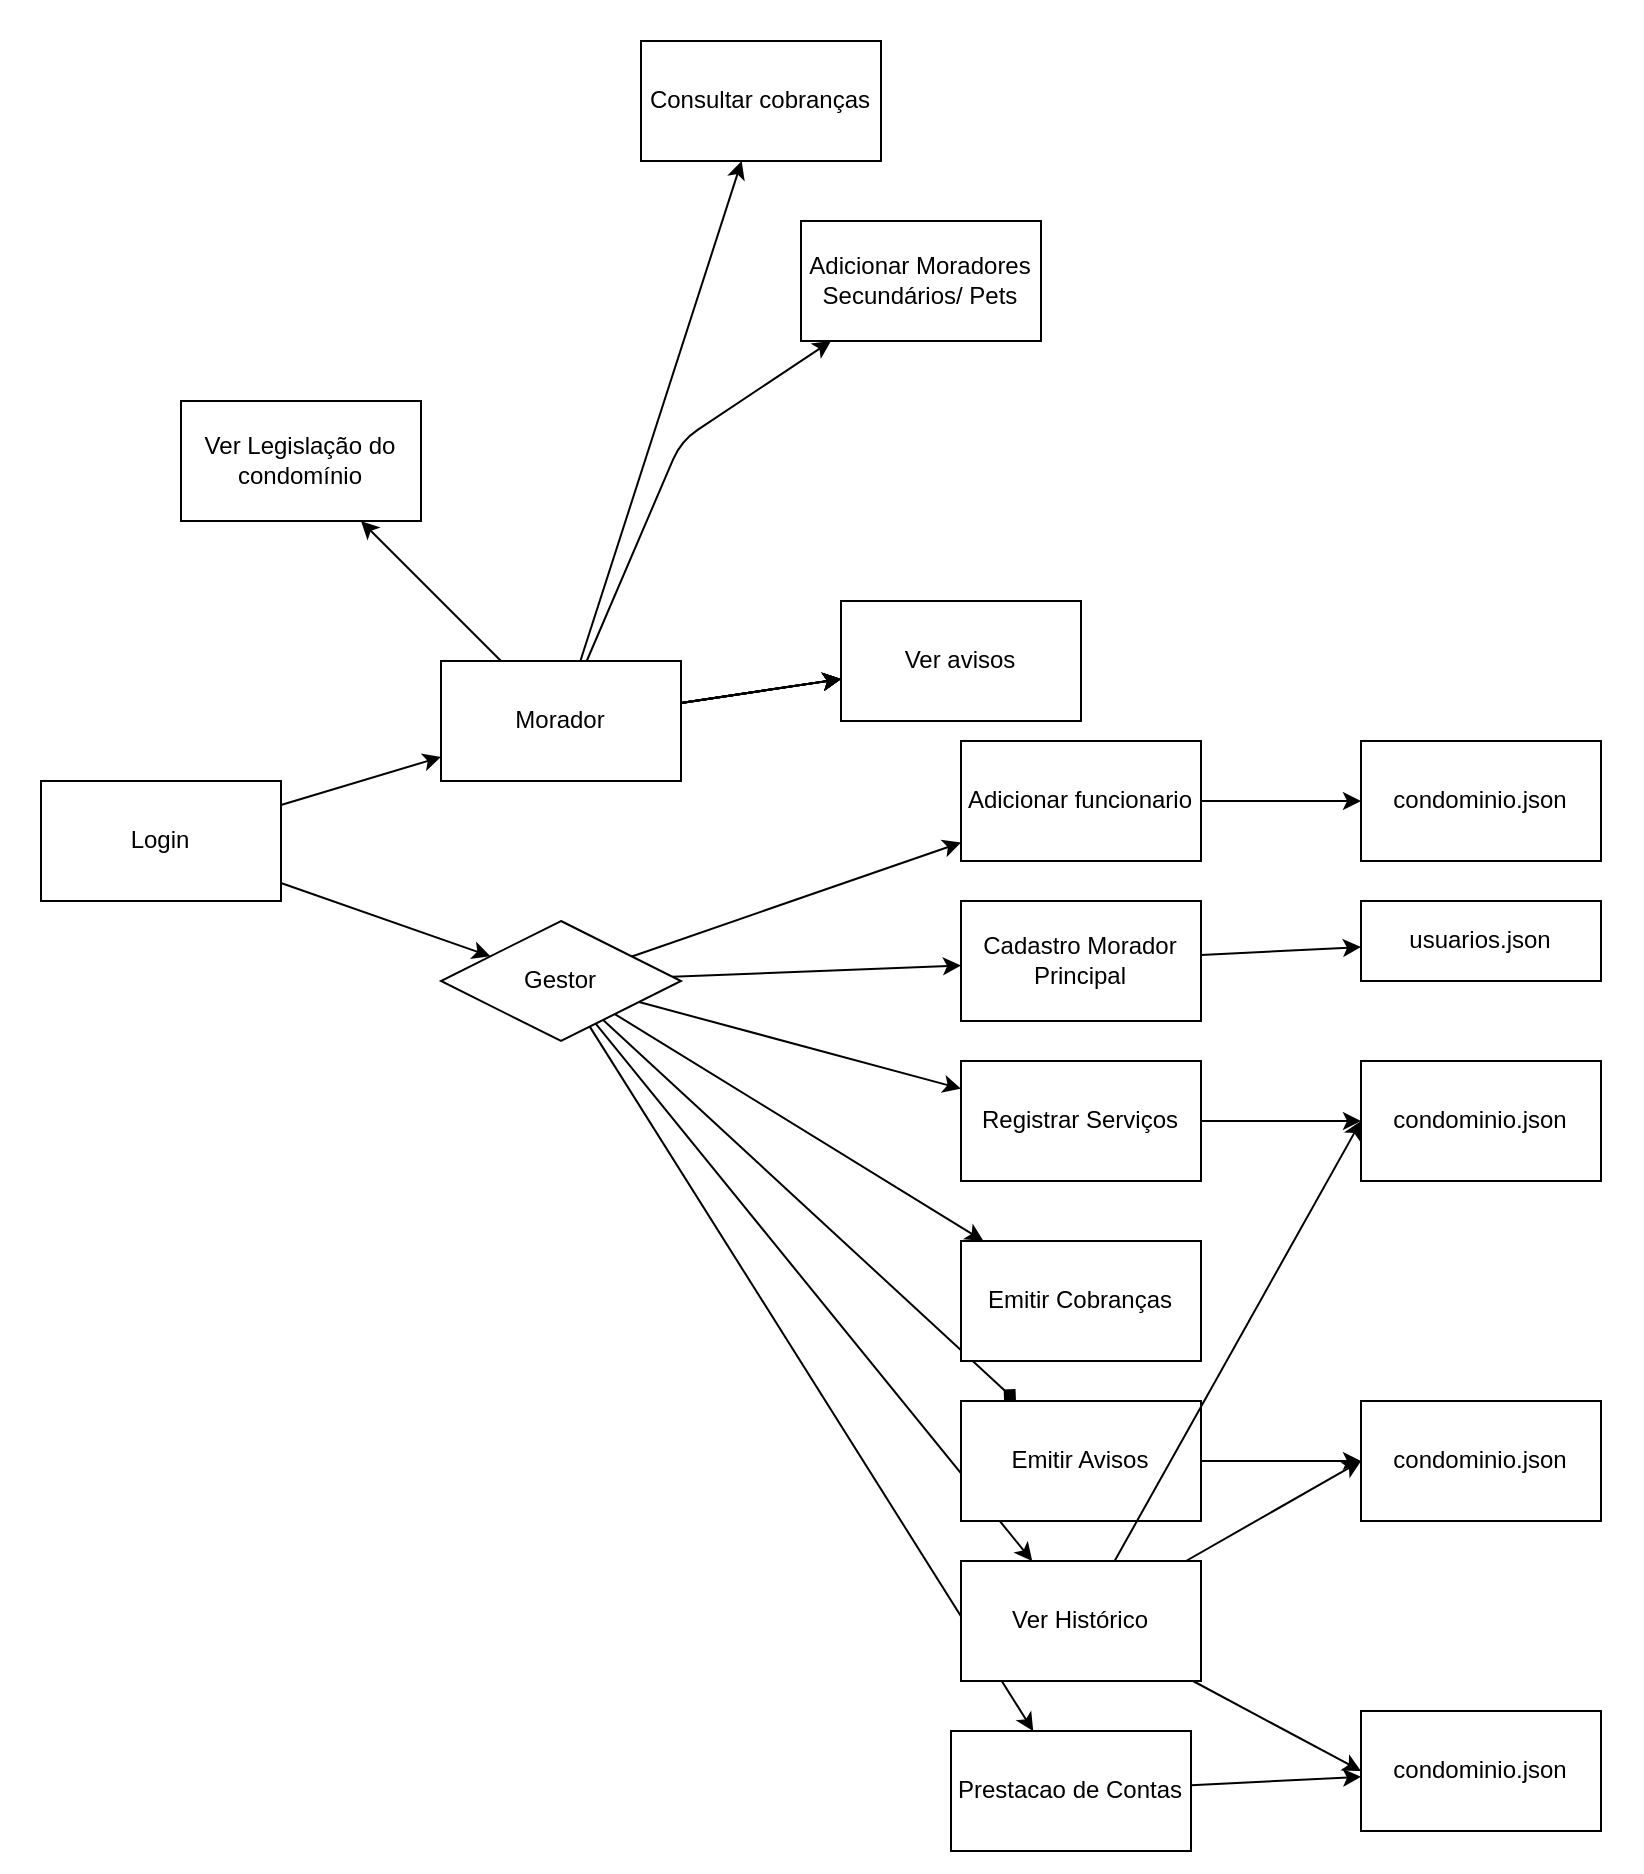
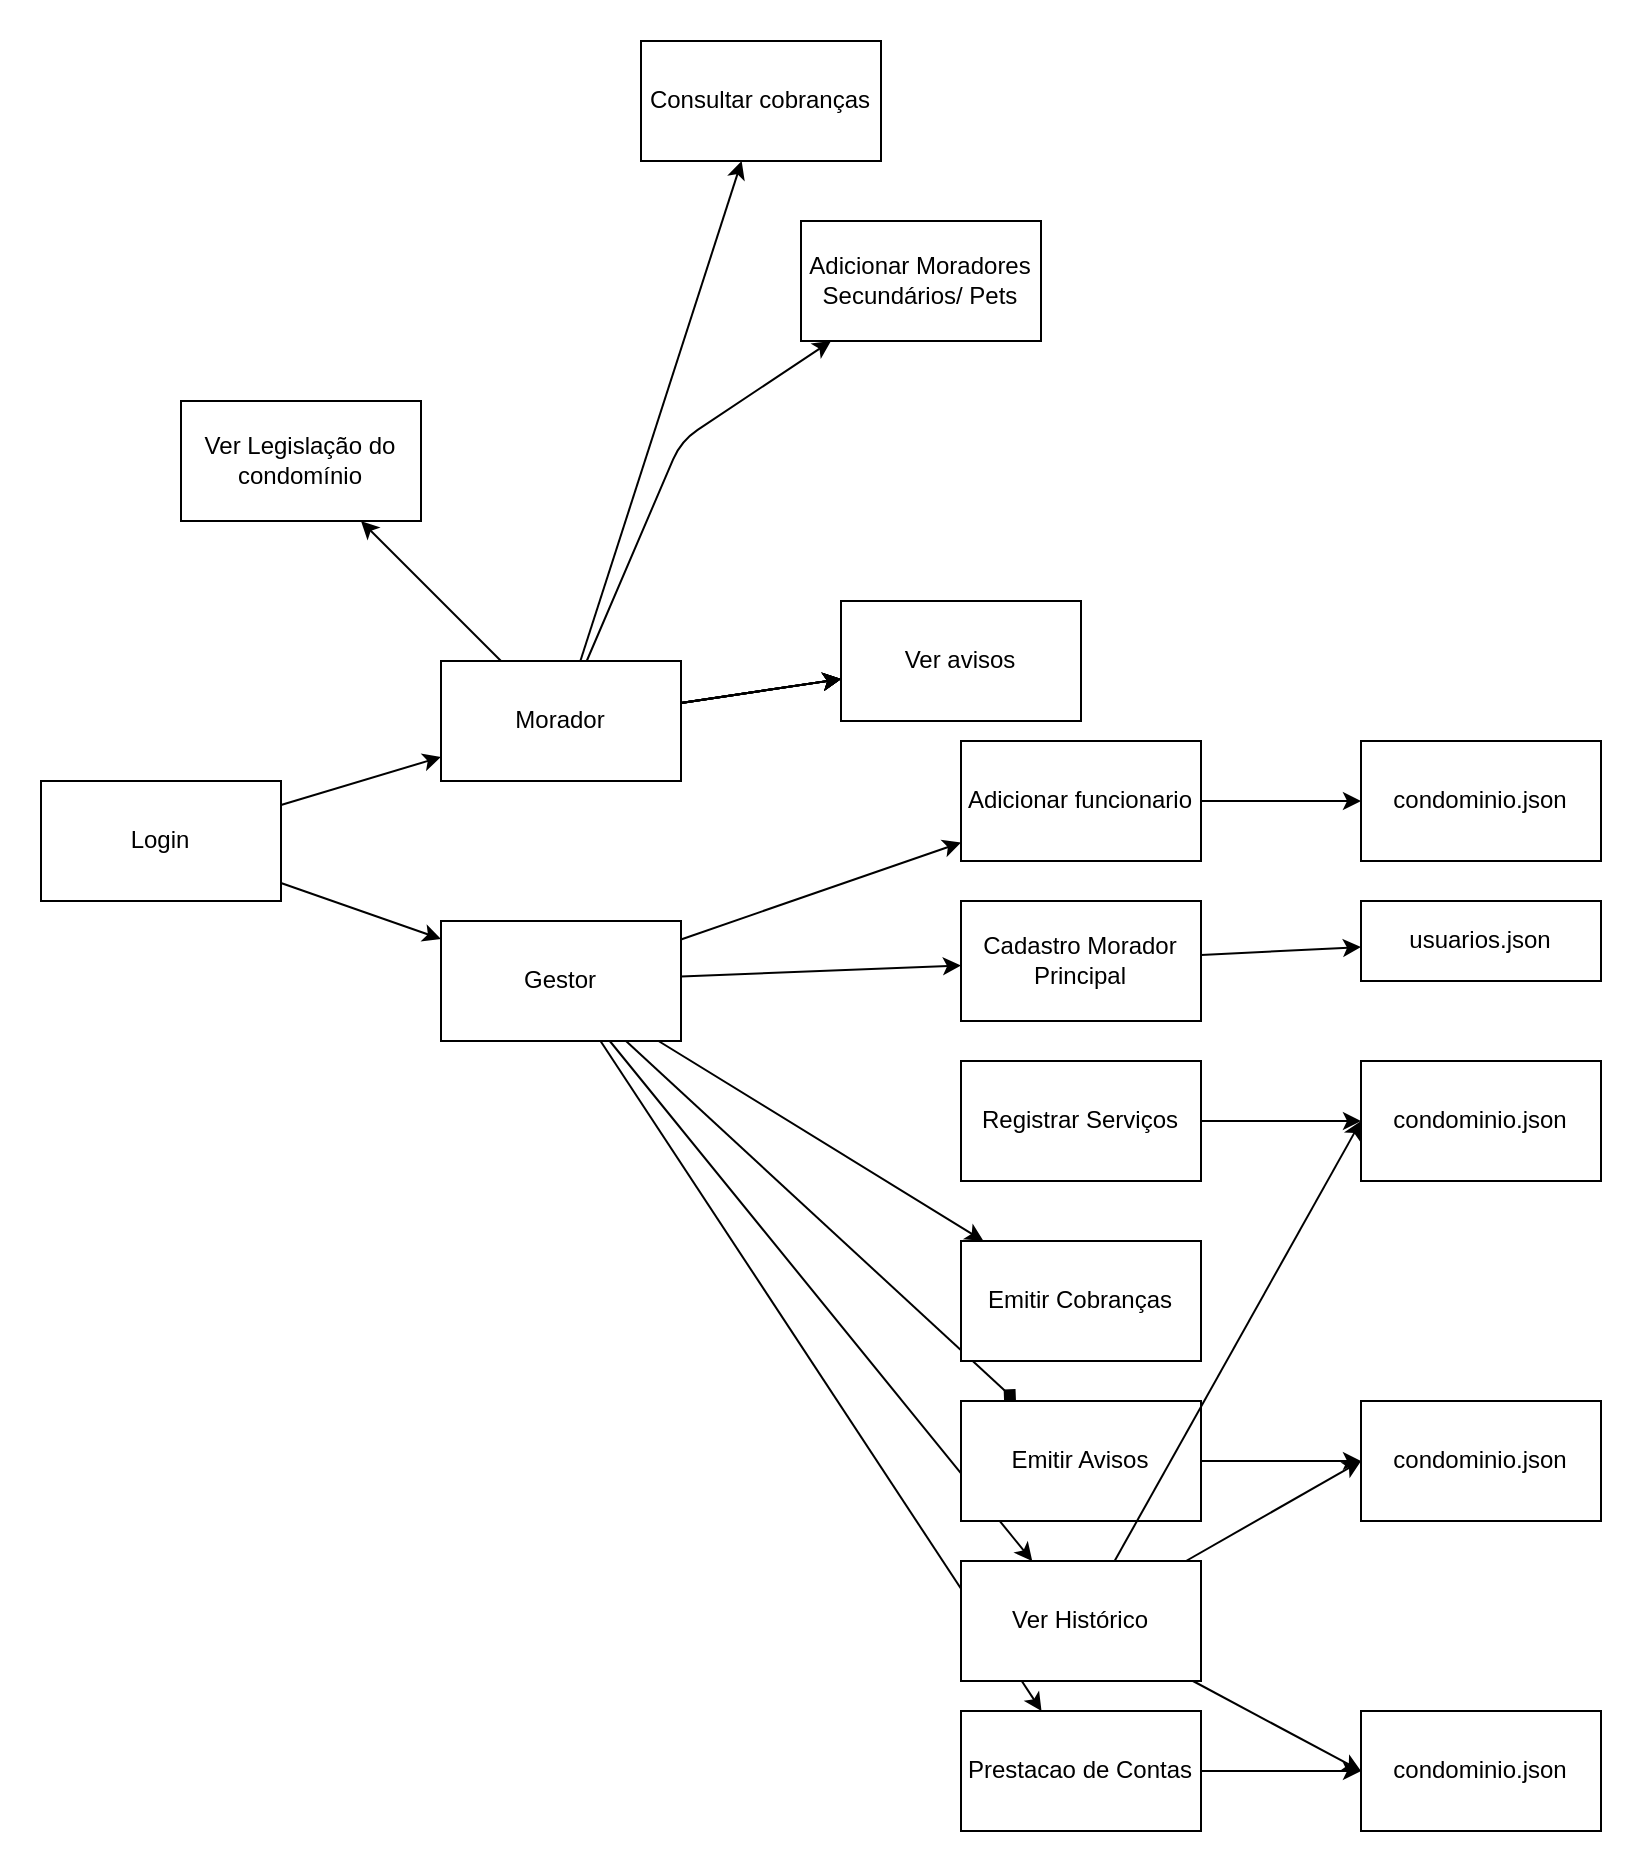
- <mxCell id="22" value="Gestor&lt;br&gt;" style="rhombus;whiteSpace=wrap;html=1;" parent="1" vertex="1"><mxGeometry x="220" y="460" width="120" height="60" as="geometry" /></mxCell>
+ <mxCell id="22" value="Gestor&lt;br&gt;" style="whiteSpace=wrap;html=1;rounded=0;" parent="1" vertex="1"><mxGeometry x="220" y="460" width="120" height="60" as="geometry" /></mxCell>
- <mxCell id="16" value="" style="edgeStyle=none;html=1;" parent="1" source="22" target="30" edge="1"><mxGeometry relative="1" as="geometry" /></mxCell>
- <mxCell id="39" value="Prestacao de Contas" style="whiteSpace=wrap;html=1;rounded=0;" parent="1" vertex="1"><mxGeometry x="475" y="865" width="120" height="60" as="geometry" /></mxCell>
+ <mxCell id="39" value="Prestacao de Contas" style="whiteSpace=wrap;html=1;rounded=0;" parent="1" vertex="1"><mxGeometry x="480" y="855" width="120" height="60" as="geometry" /></mxCell>
